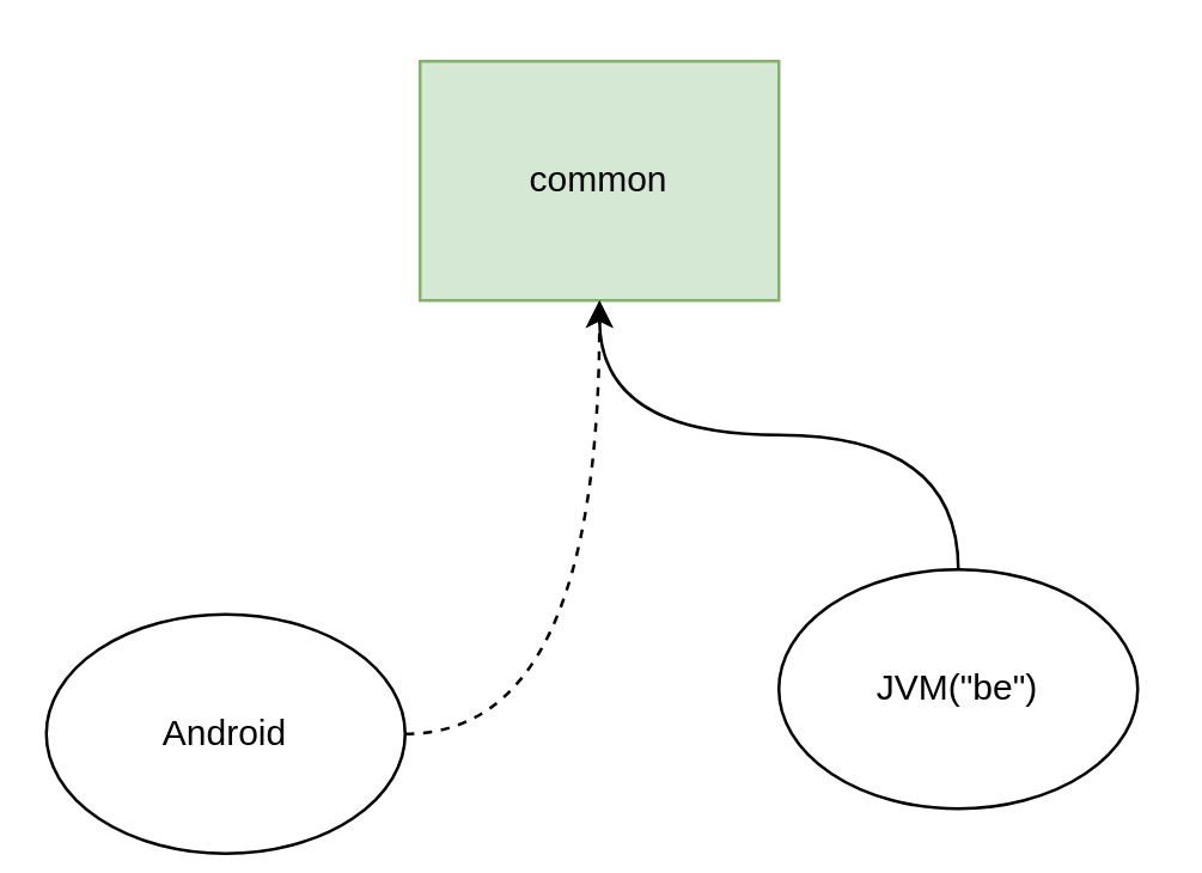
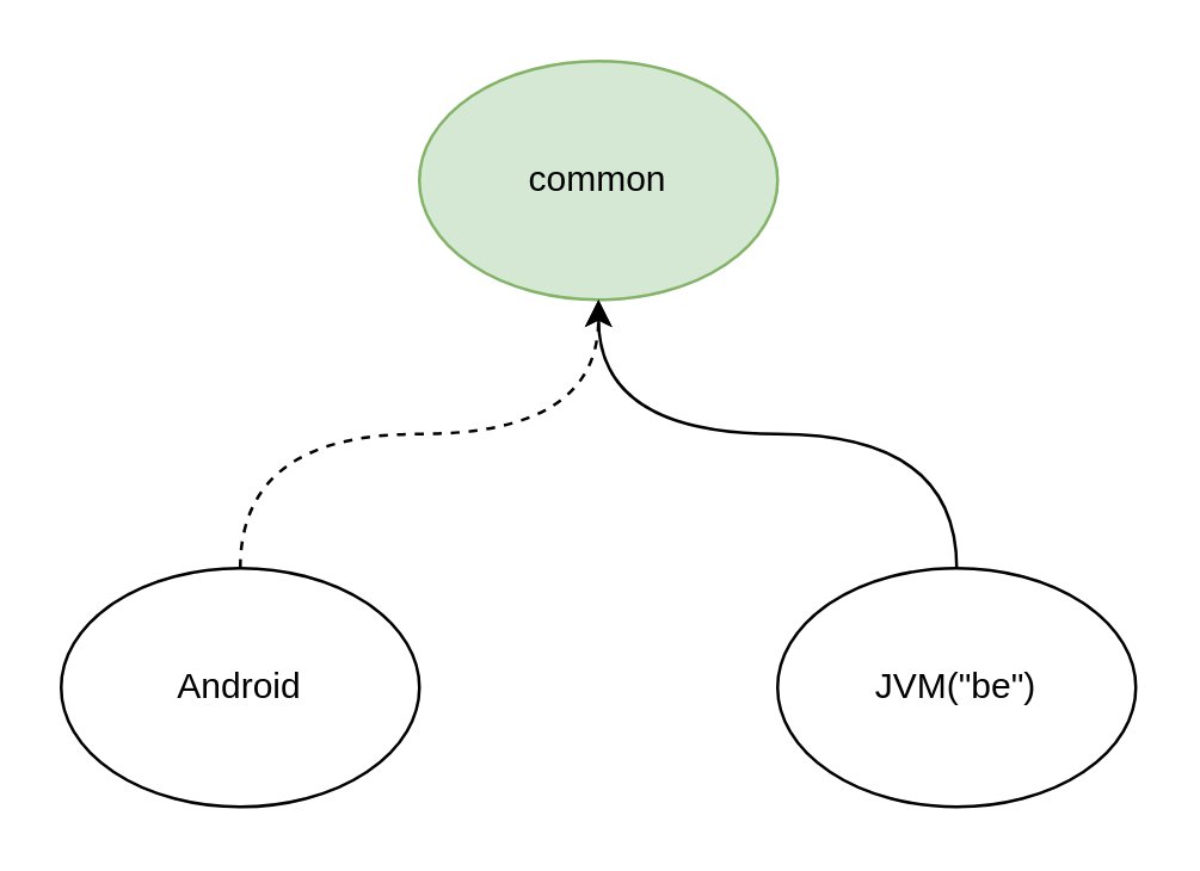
- <mxCell id="2" value="common" style="whiteSpace=wrap;html=1;fillColor=#d5e8d4;strokeColor=#82b366;rounded=0;" parent="1" vertex="1"><mxGeometry x="140" y="20" width="120" height="80" as="geometry" /></mxCell>
+ <mxCell id="2" value="common" style="ellipse;whiteSpace=wrap;html=1;fillColor=#d5e8d4;strokeColor=#82b366;" parent="1" vertex="1"><mxGeometry x="140" y="20" width="120" height="80" as="geometry" /></mxCell>
- <mxCell id="3" value="Android" style="ellipse;whiteSpace=wrap;html=1;" parent="1" vertex="1"><mxGeometry x="15" y="205" width="120" height="80" as="geometry" /></mxCell>
+ <mxCell id="3" value="Android" style="ellipse;whiteSpace=wrap;html=1;" parent="1" vertex="1"><mxGeometry x="20" y="190" width="120" height="80" as="geometry" /></mxCell>
